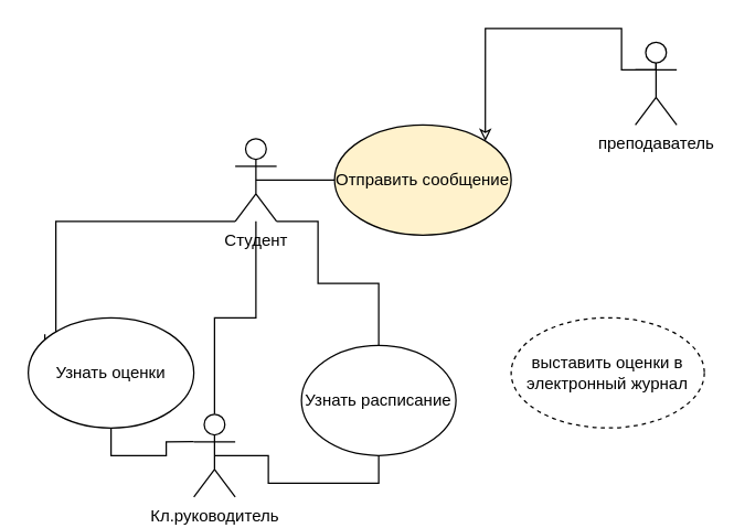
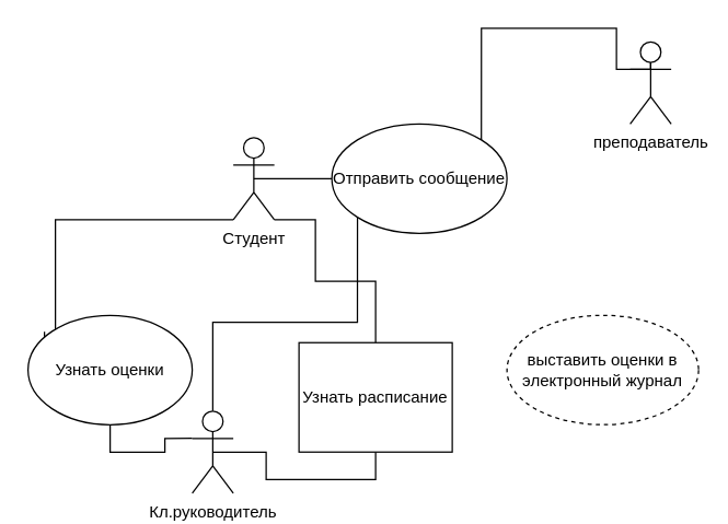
- <mxCell id="2" style="edgeStyle=orthogonalEdgeStyle;rounded=0;orthogonalLoop=1;jettySize=auto;html=1;exitX=0.5;exitY=0;exitDx=0;exitDy=0;exitPerimeter=0;entryX=1;entryY=0;entryDx=0;entryDy=0;endArrow=classic;endFill=0;" parent="1" source="3" target="14" edge="1"><mxGeometry relative="1" as="geometry"><Array as="points"><mxPoint x="475" y="50" /><mxPoint x="450" y="50" /><mxPoint x="450" y="20" /><mxPoint x="351" y="20" /></Array></mxGeometry></mxCell>
+ <mxCell id="2" style="edgeStyle=orthogonalEdgeStyle;rounded=0;orthogonalLoop=1;jettySize=auto;html=1;exitX=0.5;exitY=0;exitDx=0;exitDy=0;exitPerimeter=0;entryX=1;entryY=0;entryDx=0;entryDy=0;endArrow=none;endFill=0;" parent="1" source="3" target="14" edge="1"><mxGeometry relative="1" as="geometry"><Array as="points"><mxPoint x="475" y="50" /><mxPoint x="450" y="50" /><mxPoint x="450" y="20" /><mxPoint x="351" y="20" /></Array></mxGeometry></mxCell>
- <mxCell id="14" value="Отправить сообщение" style="ellipse;whiteSpace=wrap;html=1;fillColor=#fff2cc;" parent="1" vertex="1"><mxGeometry x="242" y="90" width="128" height="80" as="geometry" /></mxCell>
+ <mxCell id="14" value="Отправить сообщение" style="ellipse;whiteSpace=wrap;html=1;" parent="1" vertex="1"><mxGeometry x="242" y="90" width="128" height="80" as="geometry" /></mxCell>
- <mxCell id="8" style="edgeStyle=orthogonalEdgeStyle;rounded=0;orthogonalLoop=1;jettySize=auto;html=1;exitX=0.5;exitY=0;exitDx=0;exitDy=0;exitPerimeter=0;endArrow=none;endFill=0;" parent="1" source="11" target="7" edge="1"><mxGeometry relative="1" as="geometry" /></mxCell>
+ <mxCell id="8" style="edgeStyle=orthogonalEdgeStyle;rounded=0;orthogonalLoop=1;jettySize=auto;html=1;exitX=0.5;exitY=0;exitDx=0;exitDy=0;exitPerimeter=0;entryX=0;entryY=1;entryDx=0;entryDy=0;endArrow=none;endFill=0;" parent="1" source="11" target="14" edge="1"><mxGeometry relative="1" as="geometry" /></mxCell>
- <mxCell id="13" value="Узнать расписание" style="ellipse;whiteSpace=wrap;html=1;" parent="1" vertex="1"><mxGeometry x="218" y="250" width="112" height="80" as="geometry" /></mxCell>
+ <mxCell id="13" value="Узнать расписание" style="whiteSpace=wrap;html=1;rounded=0;" parent="1" vertex="1"><mxGeometry x="218" y="250" width="112" height="80" as="geometry" /></mxCell>
